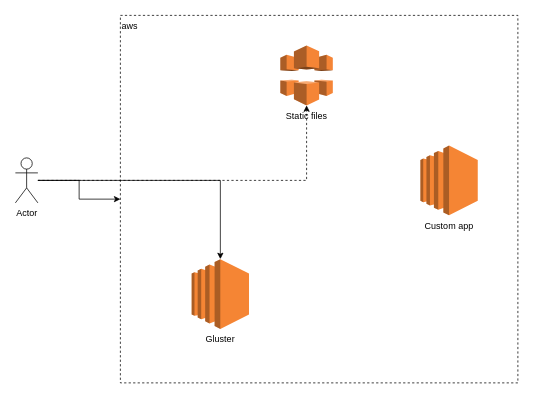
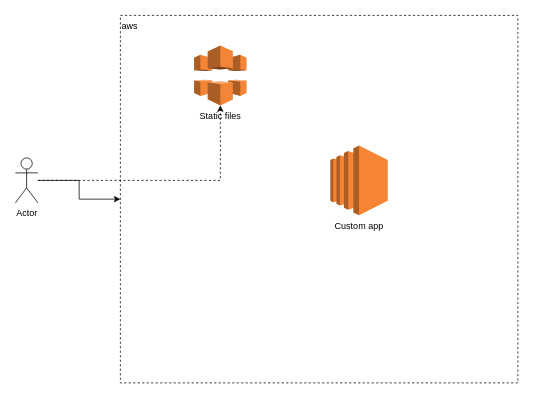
- <mxCell id="6" value="Static files" style="outlineConnect=0;dashed=0;verticalLabelPosition=bottom;verticalAlign=top;align=center;html=1;shape=mxgraph.aws3.cloudfront;fillColor=#F58536;gradientColor=none;" vertex="1" parent="1"><mxGeometry x="373.25" y="60" width="70" height="80" as="geometry" /></mxCell>
+ <mxCell id="6" value="Static files" style="outlineConnect=0;dashed=0;verticalLabelPosition=bottom;verticalAlign=top;align=center;html=1;shape=mxgraph.aws3.cloudfront;fillColor=#F58536;gradientColor=none;" vertex="1" parent="1"><mxGeometry x="258.25" y="60" width="70" height="80" as="geometry" /></mxCell>
- <mxCell id="8" value="Custom app" style="outlineConnect=0;dashed=0;verticalLabelPosition=bottom;verticalAlign=top;align=center;html=1;shape=mxgraph.aws3.ec2;fillColor=#F58534;gradientColor=none;" vertex="1" parent="1"><mxGeometry x="560" y="193.5" width="76.5" height="93" as="geometry" /></mxCell>
+ <mxCell id="8" value="Custom app" style="outlineConnect=0;dashed=0;verticalLabelPosition=bottom;verticalAlign=top;align=center;html=1;shape=mxgraph.aws3.ec2;fillColor=#F58534;gradientColor=none;" vertex="1" parent="1"><mxGeometry x="440" y="193.5" width="76.5" height="93" as="geometry" /></mxCell>
- <mxCell id="7" style="edgeStyle=orthogonalEdgeStyle;rounded=0;orthogonalLoop=1;jettySize=auto;html=1;" edge="1" parent="1" source="5" target="9"><mxGeometry relative="1" as="geometry" /></mxCell>
- <mxCell id="9" value="Gluster" style="outlineConnect=0;dashed=0;verticalLabelPosition=bottom;verticalAlign=top;align=center;html=1;shape=mxgraph.aws3.ec2;fillColor=#F58534;gradientColor=none;" vertex="1" parent="1"><mxGeometry x="255" y="345" width="76.5" height="93" as="geometry" /></mxCell>
